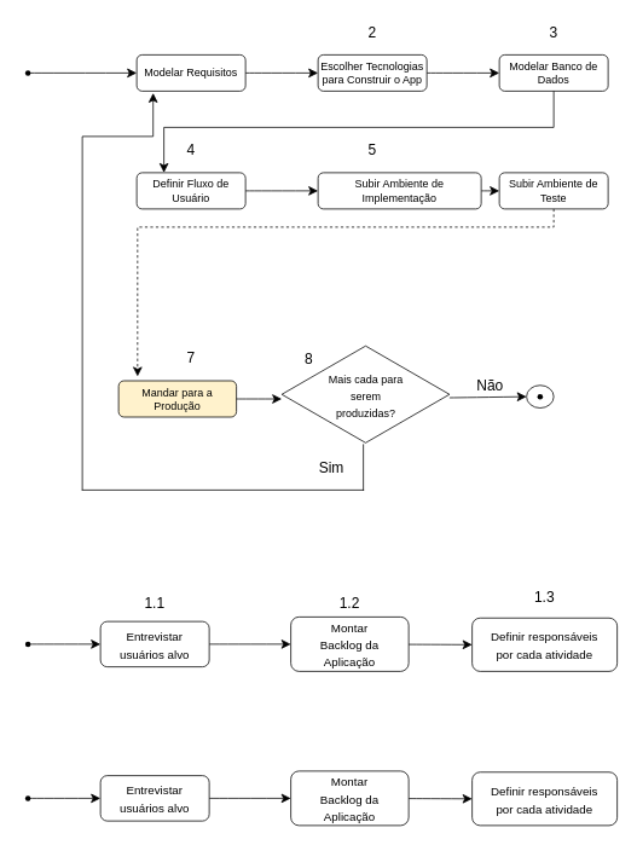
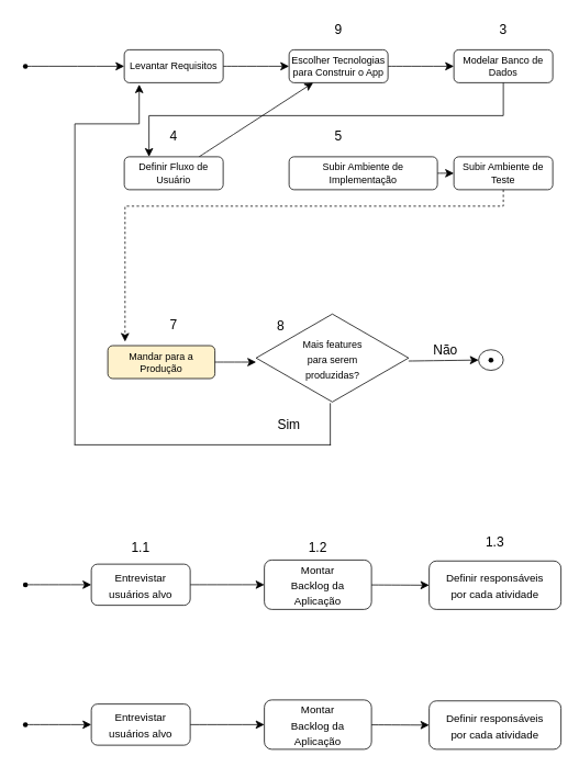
- <mxCell id="8" value="&lt;div&gt;2&lt;/div&gt;" style="text;strokeColor=none;align=center;fillColor=none;html=1;verticalAlign=middle;whiteSpace=wrap;rounded=0;fontSize=16;" vertex="1" parent="1"><mxGeometry x="380" y="20" width="60" height="30" as="geometry" /></mxCell>
+ <mxCell id="8" value="&lt;div&gt;9&lt;/div&gt;" style="text;strokeColor=none;align=center;fillColor=none;html=1;verticalAlign=middle;whiteSpace=wrap;rounded=0;fontSize=16;" vertex="1" parent="1"><mxGeometry x="380" y="20" width="60" height="30" as="geometry" /></mxCell>
- <mxCell id="3" value="Modelar Requisitos" style="rounded=1;whiteSpace=wrap;html=1;fontSize=12;glass=0;strokeWidth=1;shadow=0;" parent="1" vertex="1"><mxGeometry x="150" y="60" width="120" height="40" as="geometry" /></mxCell>
+ <mxCell id="3" value="Levantar Requisitos" style="rounded=1;whiteSpace=wrap;html=1;fontSize=12;glass=0;strokeWidth=1;shadow=0;" parent="1" vertex="1"><mxGeometry x="150" y="60" width="120" height="40" as="geometry" /></mxCell>
- <mxCell id="11" style="edgeStyle=none;curved=1;rounded=0;orthogonalLoop=1;jettySize=auto;html=1;fontSize=12;startSize=8;endSize=8;" edge="1" parent="1" source="12" target="15"><mxGeometry relative="1" as="geometry" /></mxCell>
+ <mxCell id="11" style="edgeStyle=none;curved=1;rounded=0;orthogonalLoop=1;jettySize=auto;html=1;fontSize=12;startSize=8;endSize=8;" edge="1" parent="1" source="12" target="5"><mxGeometry relative="1" as="geometry" /></mxCell>
- <mxCell id="28" value="&lt;font style=&quot;font-size: 12px;&quot;&gt;Mais cada para serem produzidas?&lt;/font&gt;" style="text;strokeColor=none;fillColor=none;html=1;align=center;verticalAlign=middle;whiteSpace=wrap;rounded=0;fontSize=16;" vertex="1" parent="22"><mxGeometry x="42.5" y="40.5" width="100" height="30" as="geometry" /></mxCell>
+ <mxCell id="28" value="&lt;font style=&quot;font-size: 12px;&quot;&gt;Mais features para serem produzidas?&lt;/font&gt;" style="text;strokeColor=none;fillColor=none;html=1;align=center;verticalAlign=middle;whiteSpace=wrap;rounded=0;fontSize=16;" vertex="1" parent="22"><mxGeometry x="42.5" y="40.5" width="100" height="30" as="geometry" /></mxCell>
- <mxCell id="35" value="Sim" style="text;strokeColor=none;fillColor=none;html=1;align=center;verticalAlign=middle;whiteSpace=wrap;rounded=0;fontSize=16;" vertex="1" parent="1"><mxGeometry x="335" y="500" width="60" height="30" as="geometry" /></mxCell>
+ <mxCell id="35" value="Sim" style="text;strokeColor=none;fillColor=none;html=1;align=center;verticalAlign=middle;whiteSpace=wrap;rounded=0;fontSize=16;" vertex="1" parent="1"><mxGeometry x="320" y="500" width="60" height="30" as="geometry" /></mxCell>
